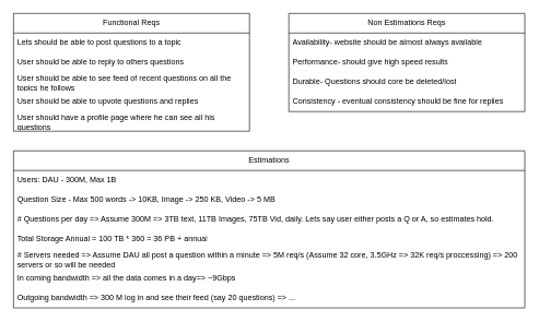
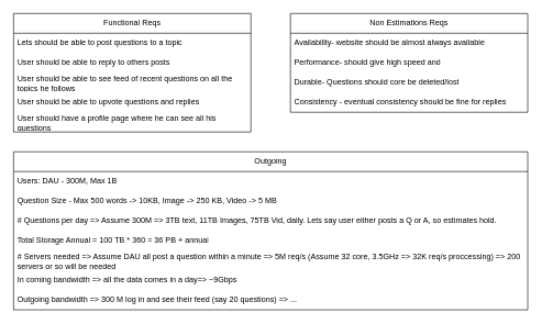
- <mxCell id="4" value="User should be able to reply to others questions" style="text;strokeColor=none;fillColor=none;align=left;verticalAlign=middle;spacingLeft=4;spacingRight=4;overflow=hidden;points=[[0,0.5],[1,0.5]];portConstraint=eastwest;rotatable=0;whiteSpace=wrap;html=1;" vertex="1" parent="2"><mxGeometry y="60" width="360" height="30" as="geometry" /></mxCell>
+ <mxCell id="4" value="User should be able to reply to others posts" style="text;strokeColor=none;fillColor=none;align=left;verticalAlign=middle;spacingLeft=4;spacingRight=4;overflow=hidden;points=[[0,0.5],[1,0.5]];portConstraint=eastwest;rotatable=0;whiteSpace=wrap;html=1;" vertex="1" parent="2"><mxGeometry y="60" width="360" height="30" as="geometry" /></mxCell>
- <mxCell id="10" value="Performance- should give high speed results" style="text;strokeColor=none;fillColor=none;align=left;verticalAlign=middle;spacingLeft=4;spacingRight=4;overflow=hidden;points=[[0,0.5],[1,0.5]];portConstraint=eastwest;rotatable=0;whiteSpace=wrap;html=1;" vertex="1" parent="8"><mxGeometry y="60" width="360" height="30" as="geometry" /></mxCell>
+ <mxCell id="10" value="Performance- should give high speed and" style="text;strokeColor=none;fillColor=none;align=left;verticalAlign=middle;spacingLeft=4;spacingRight=4;overflow=hidden;points=[[0,0.5],[1,0.5]];portConstraint=eastwest;rotatable=0;whiteSpace=wrap;html=1;" vertex="1" parent="8"><mxGeometry y="60" width="360" height="30" as="geometry" /></mxCell>
- <mxCell id="13" value="Estimations" style="swimlane;fontStyle=0;childLayout=stackLayout;horizontal=1;startSize=30;horizontalStack=0;resizeParent=1;resizeParentMax=0;resizeLast=0;collapsible=1;marginBottom=0;whiteSpace=wrap;html=1;" vertex="1" parent="1"><mxGeometry x="20" y="230" width="780" height="240" as="geometry" /></mxCell>
+ <mxCell id="13" value="Outgoing" style="swimlane;fontStyle=0;childLayout=stackLayout;horizontal=1;startSize=30;horizontalStack=0;resizeParent=1;resizeParentMax=0;resizeLast=0;collapsible=1;marginBottom=0;whiteSpace=wrap;html=1;" vertex="1" parent="1"><mxGeometry x="20" y="230" width="780" height="240" as="geometry" /></mxCell>
